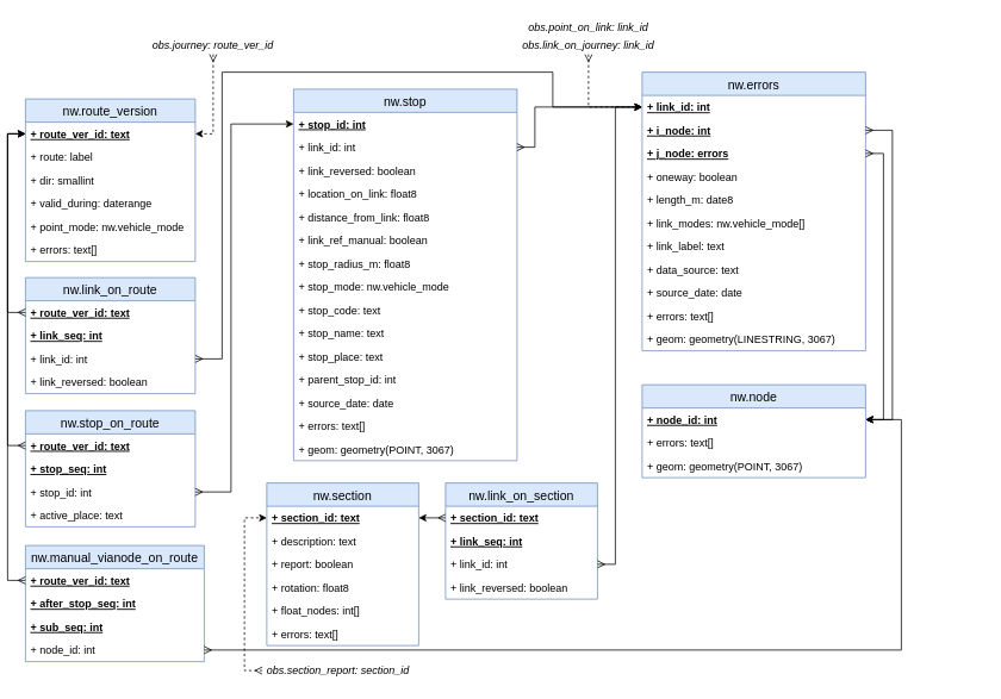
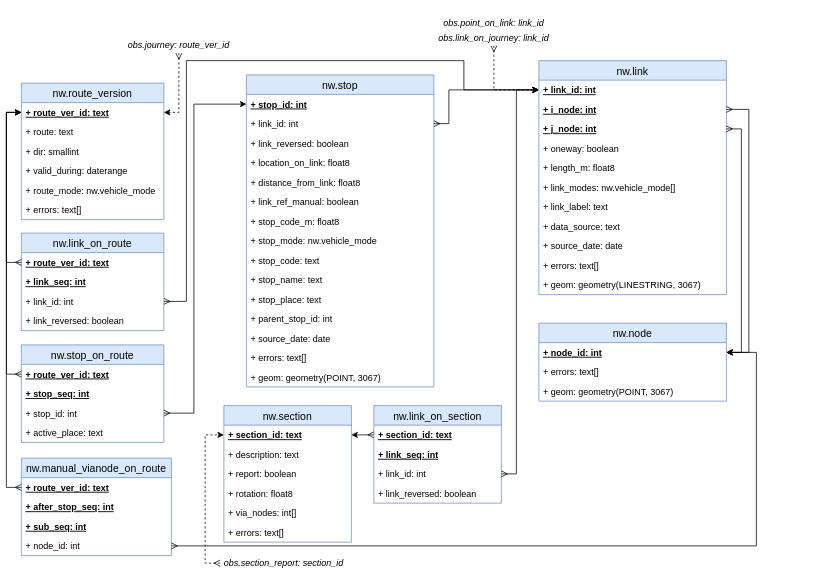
- <mxCell id="84" value="obs.journey: route_ver_id" style="text;html=1;strokeColor=none;fillColor=none;align=center;verticalAlign=middle;whiteSpace=wrap;rounded=0;fontStyle=2" parent="1" vertex="1"><mxGeometry x="150" y="40" width="160" height="20" as="geometry" /></mxCell>
+ <mxCell id="84" value="obs.journey: route_ver_id" style="text;html=1;strokeColor=none;fillColor=none;align=center;verticalAlign=middle;whiteSpace=wrap;rounded=0;fontStyle=2" parent="1" vertex="1"><mxGeometry x="150" y="50" width="160" height="20" as="geometry" /></mxCell>
- <mxCell id="2" value="nw.errors" style="swimlane;fontStyle=0;childLayout=stackLayout;horizontal=1;startSize=26;fillColor=#dae8fc;horizontalStack=0;resizeParent=1;resizeParentMax=0;resizeLast=0;collapsible=1;marginBottom=0;swimlaneFillColor=#ffffff;align=center;fontSize=14;strokeColor=#6c8ebf;" parent="1" vertex="1"><mxGeometry x="710" y="80" width="250" height="312" as="geometry"><mxRectangle x="510" y="166" width="100" height="26" as="alternateBounds" /></mxGeometry></mxCell>
+ <mxCell id="2" value="nw.link" style="swimlane;fontStyle=0;childLayout=stackLayout;horizontal=1;startSize=26;fillColor=#dae8fc;horizontalStack=0;resizeParent=1;resizeParentMax=0;resizeLast=0;collapsible=1;marginBottom=0;swimlaneFillColor=#ffffff;align=center;fontSize=14;strokeColor=#6c8ebf;" parent="1" vertex="1"><mxGeometry x="710" y="80" width="250" height="312" as="geometry"><mxRectangle x="510" y="166" width="100" height="26" as="alternateBounds" /></mxGeometry></mxCell>
- <mxCell id="5" value="+ j_node: errors" style="text;strokeColor=none;fillColor=none;spacingLeft=4;spacingRight=4;overflow=hidden;rotatable=0;points=[[0,0.5],[1,0.5]];portConstraint=eastwest;fontSize=12;fontStyle=5" parent="2" vertex="1"><mxGeometry y="78" width="250" height="26" as="geometry" /></mxCell>
+ <mxCell id="5" value="+ j_node: int" style="text;strokeColor=none;fillColor=none;spacingLeft=4;spacingRight=4;overflow=hidden;rotatable=0;points=[[0,0.5],[1,0.5]];portConstraint=eastwest;fontSize=12;fontStyle=5" parent="2" vertex="1"><mxGeometry y="78" width="250" height="26" as="geometry" /></mxCell>
- <mxCell id="38" value="+ route: label" style="text;strokeColor=none;fillColor=none;spacingLeft=4;spacingRight=4;overflow=hidden;rotatable=0;points=[[0,0.5],[1,0.5]];portConstraint=eastwest;fontSize=12;fontStyle=0" parent="36" vertex="1"><mxGeometry y="52" width="190" height="26" as="geometry" /></mxCell>
+ <mxCell id="38" value="+ route: text" style="text;strokeColor=none;fillColor=none;spacingLeft=4;spacingRight=4;overflow=hidden;rotatable=0;points=[[0,0.5],[1,0.5]];portConstraint=eastwest;fontSize=12;fontStyle=0" parent="36" vertex="1"><mxGeometry y="52" width="190" height="26" as="geometry" /></mxCell>
- <mxCell id="7" value="+ length_m: date8" style="text;strokeColor=none;fillColor=none;spacingLeft=4;spacingRight=4;overflow=hidden;rotatable=0;points=[[0,0.5],[1,0.5]];portConstraint=eastwest;fontSize=12;" parent="2" vertex="1"><mxGeometry y="130" width="250" height="26" as="geometry" /></mxCell>
+ <mxCell id="7" value="+ length_m: float8" style="text;strokeColor=none;fillColor=none;spacingLeft=4;spacingRight=4;overflow=hidden;rotatable=0;points=[[0,0.5],[1,0.5]];portConstraint=eastwest;fontSize=12;" parent="2" vertex="1"><mxGeometry y="130" width="250" height="26" as="geometry" /></mxCell>
- <mxCell id="41" value="+ point_mode: nw.vehicle_mode" style="text;strokeColor=none;fillColor=none;spacingLeft=4;spacingRight=4;overflow=hidden;rotatable=0;points=[[0,0.5],[1,0.5]];portConstraint=eastwest;fontSize=12;" parent="36" vertex="1"><mxGeometry y="130" width="190" height="26" as="geometry" /></mxCell>
+ <mxCell id="41" value="+ route_mode: nw.vehicle_mode" style="text;strokeColor=none;fillColor=none;spacingLeft=4;spacingRight=4;overflow=hidden;rotatable=0;points=[[0,0.5],[1,0.5]];portConstraint=eastwest;fontSize=12;" parent="36" vertex="1"><mxGeometry y="130" width="190" height="26" as="geometry" /></mxCell>
- <mxCell id="25" value="+ stop_radius_m: float8" style="text;strokeColor=none;fillColor=none;spacingLeft=4;spacingRight=4;overflow=hidden;rotatable=0;points=[[0,0.5],[1,0.5]];portConstraint=eastwest;fontSize=12;" parent="18" vertex="1"><mxGeometry y="182" width="250" height="26" as="geometry" /></mxCell>
+ <mxCell id="25" value="+ stop_code_m: float8" style="text;strokeColor=none;fillColor=none;spacingLeft=4;spacingRight=4;overflow=hidden;rotatable=0;points=[[0,0.5],[1,0.5]];portConstraint=eastwest;fontSize=12;" parent="18" vertex="1"><mxGeometry y="182" width="250" height="26" as="geometry" /></mxCell>
- <mxCell id="60" value="+ float_nodes: int[]" style="text;strokeColor=none;fillColor=none;spacingLeft=4;spacingRight=4;overflow=hidden;rotatable=0;points=[[0,0.5],[1,0.5]];portConstraint=eastwest;fontSize=12;" parent="55" vertex="1"><mxGeometry y="130" width="170" height="26" as="geometry" /></mxCell>
+ <mxCell id="60" value="+ via_nodes: int[]" style="text;strokeColor=none;fillColor=none;spacingLeft=4;spacingRight=4;overflow=hidden;rotatable=0;points=[[0,0.5],[1,0.5]];portConstraint=eastwest;fontSize=12;" parent="55" vertex="1"><mxGeometry y="130" width="170" height="26" as="geometry" /></mxCell>
